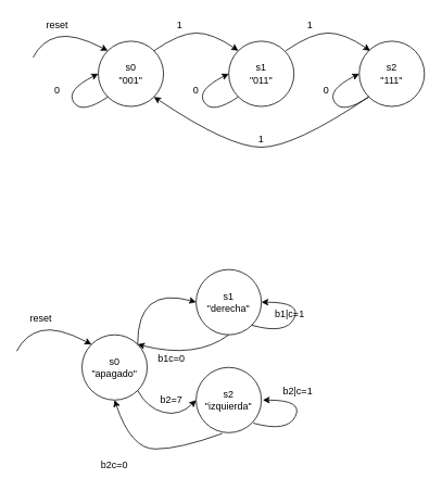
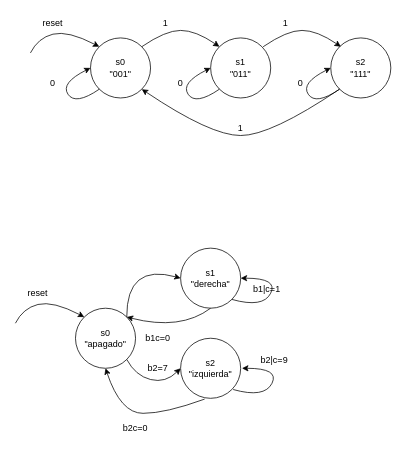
- <mxCell id="33" value="b1c=0" style="text;html=1;strokeColor=none;fillColor=none;align=center;verticalAlign=middle;whiteSpace=wrap;rounded=0;" vertex="1" parent="1"><mxGeometry x="190" y="430" width="40" height="20" as="geometry" /></mxCell>
+ <mxCell id="33" value="b1c=0" style="text;html=1;strokeColor=none;fillColor=none;align=center;verticalAlign=middle;whiteSpace=wrap;rounded=0;" vertex="1" parent="1"><mxGeometry x="190" y="440" width="40" height="20" as="geometry" /></mxCell>
- <mxCell id="30" value="b2|c=1" style="text;html=1;strokeColor=none;fillColor=none;align=center;verticalAlign=middle;whiteSpace=wrap;rounded=0;" vertex="1" parent="1"><mxGeometry x="345" y="470" width="40" height="20" as="geometry" /></mxCell>
+ <mxCell id="30" value="b2|c=9" style="text;html=1;strokeColor=none;fillColor=none;align=center;verticalAlign=middle;whiteSpace=wrap;rounded=0;" vertex="1" parent="1"><mxGeometry x="345" y="470" width="40" height="20" as="geometry" /></mxCell>
- <mxCell id="31" value="b2c=0" style="text;html=1;strokeColor=none;fillColor=none;align=center;verticalAlign=middle;whiteSpace=wrap;rounded=0;" vertex="1" parent="1"><mxGeometry x="120" y="560" width="40" height="20" as="geometry" /></mxCell>
+ <mxCell id="31" value="b2c=0" style="text;html=1;strokeColor=none;fillColor=none;align=center;verticalAlign=middle;whiteSpace=wrap;rounded=0;" vertex="1" parent="1"><mxGeometry x="160" y="560" width="40" height="20" as="geometry" /></mxCell>
